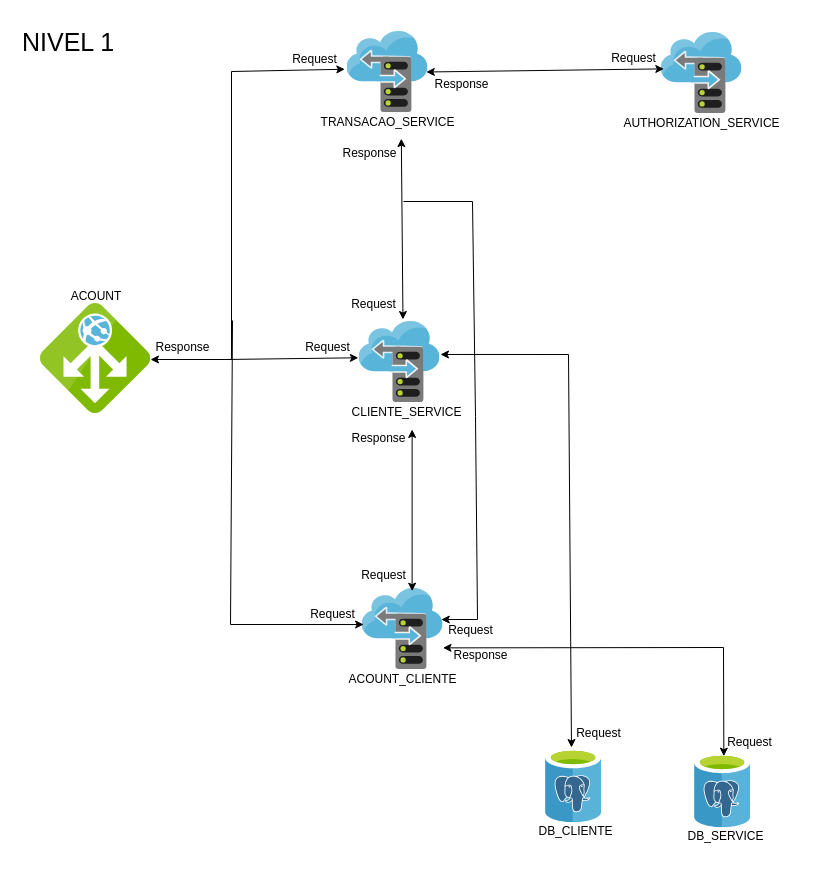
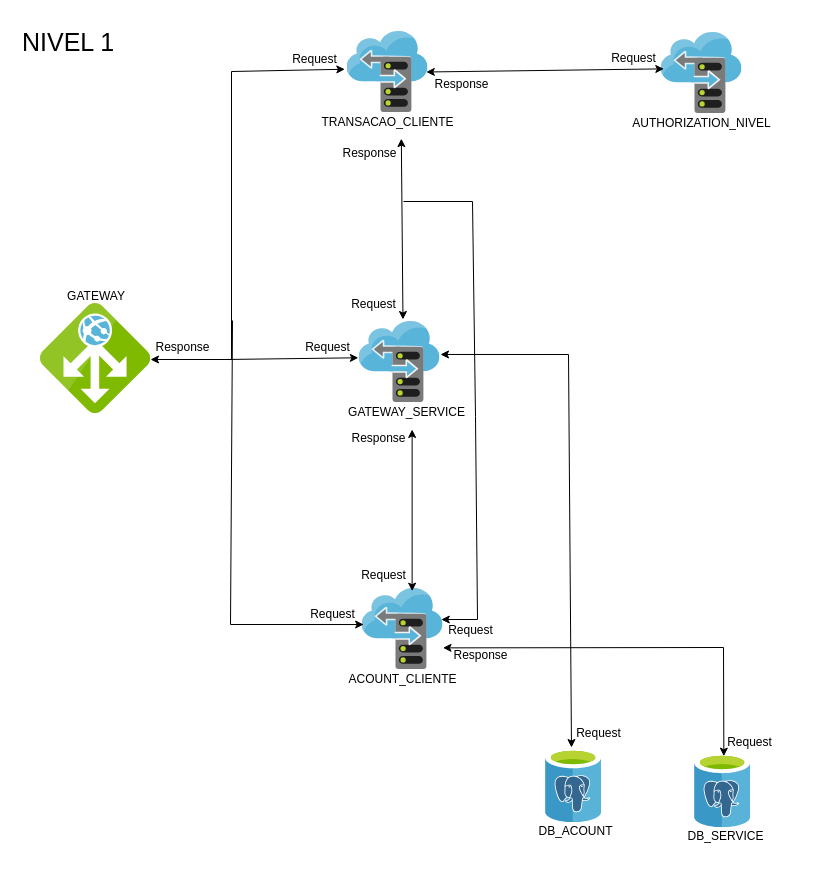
- <mxCell id="14" value="TRANSACAO_SERVICE" style="text;html=1;align=center;verticalAlign=middle;resizable=0;points=[];autosize=1;strokeColor=none;fillColor=none;" parent="12" vertex="1"><mxGeometry x="-12" y="78" width="152" height="26" as="geometry" /></mxCell>
+ <mxCell id="14" value="TRANSACAO_CLIENTE" style="text;html=1;align=center;verticalAlign=middle;resizable=0;points=[];autosize=1;strokeColor=none;fillColor=none;" parent="12" vertex="1"><mxGeometry x="-12" y="78" width="152" height="26" as="geometry" /></mxCell>
- <mxCell id="8" value="AUTHORIZATION_SERVICE" style="text;html=1;align=center;verticalAlign=middle;resizable=0;points=[];autosize=1;strokeColor=none;fillColor=none;" parent="6" vertex="1"><mxGeometry x="-23" y="78" width="174" height="26" as="geometry" /></mxCell>
+ <mxCell id="8" value="AUTHORIZATION_NIVEL" style="text;html=1;align=center;verticalAlign=middle;resizable=0;points=[];autosize=1;strokeColor=none;fillColor=none;" parent="6" vertex="1"><mxGeometry x="-23" y="78" width="174" height="26" as="geometry" /></mxCell>
- <mxCell id="45" value="ACOUNT" style="text;html=1;align=center;verticalAlign=middle;whiteSpace=wrap;rounded=0;" parent="1" vertex="1"><mxGeometry x="66" y="281" width="60" height="30" as="geometry" /></mxCell>
+ <mxCell id="45" value="GATEWAY" style="text;html=1;align=center;verticalAlign=middle;whiteSpace=wrap;rounded=0;" parent="1" vertex="1"><mxGeometry x="66" y="281" width="60" height="30" as="geometry" /></mxCell>
- <mxCell id="5" value="CLIENTE_SERVICE" style="text;html=1;align=center;verticalAlign=middle;resizable=0;points=[];autosize=1;strokeColor=none;fillColor=none;" parent="3" vertex="1"><mxGeometry x="7" y="78" width="128" height="26" as="geometry" /></mxCell>
+ <mxCell id="5" value="GATEWAY_SERVICE" style="text;html=1;align=center;verticalAlign=middle;resizable=0;points=[];autosize=1;strokeColor=none;fillColor=none;" parent="3" vertex="1"><mxGeometry x="7" y="78" width="128" height="26" as="geometry" /></mxCell>
- <mxCell id="17" value="DB_CLIENTE" style="text;html=1;align=center;verticalAlign=middle;resizable=0;points=[];autosize=1;strokeColor=none;fillColor=none;" parent="15" vertex="1"><mxGeometry y="70" width="92" height="26" as="geometry" /></mxCell>
+ <mxCell id="17" value="DB_ACOUNT" style="text;html=1;align=center;verticalAlign=middle;resizable=0;points=[];autosize=1;strokeColor=none;fillColor=none;" parent="15" vertex="1"><mxGeometry y="70" width="92" height="26" as="geometry" /></mxCell>
